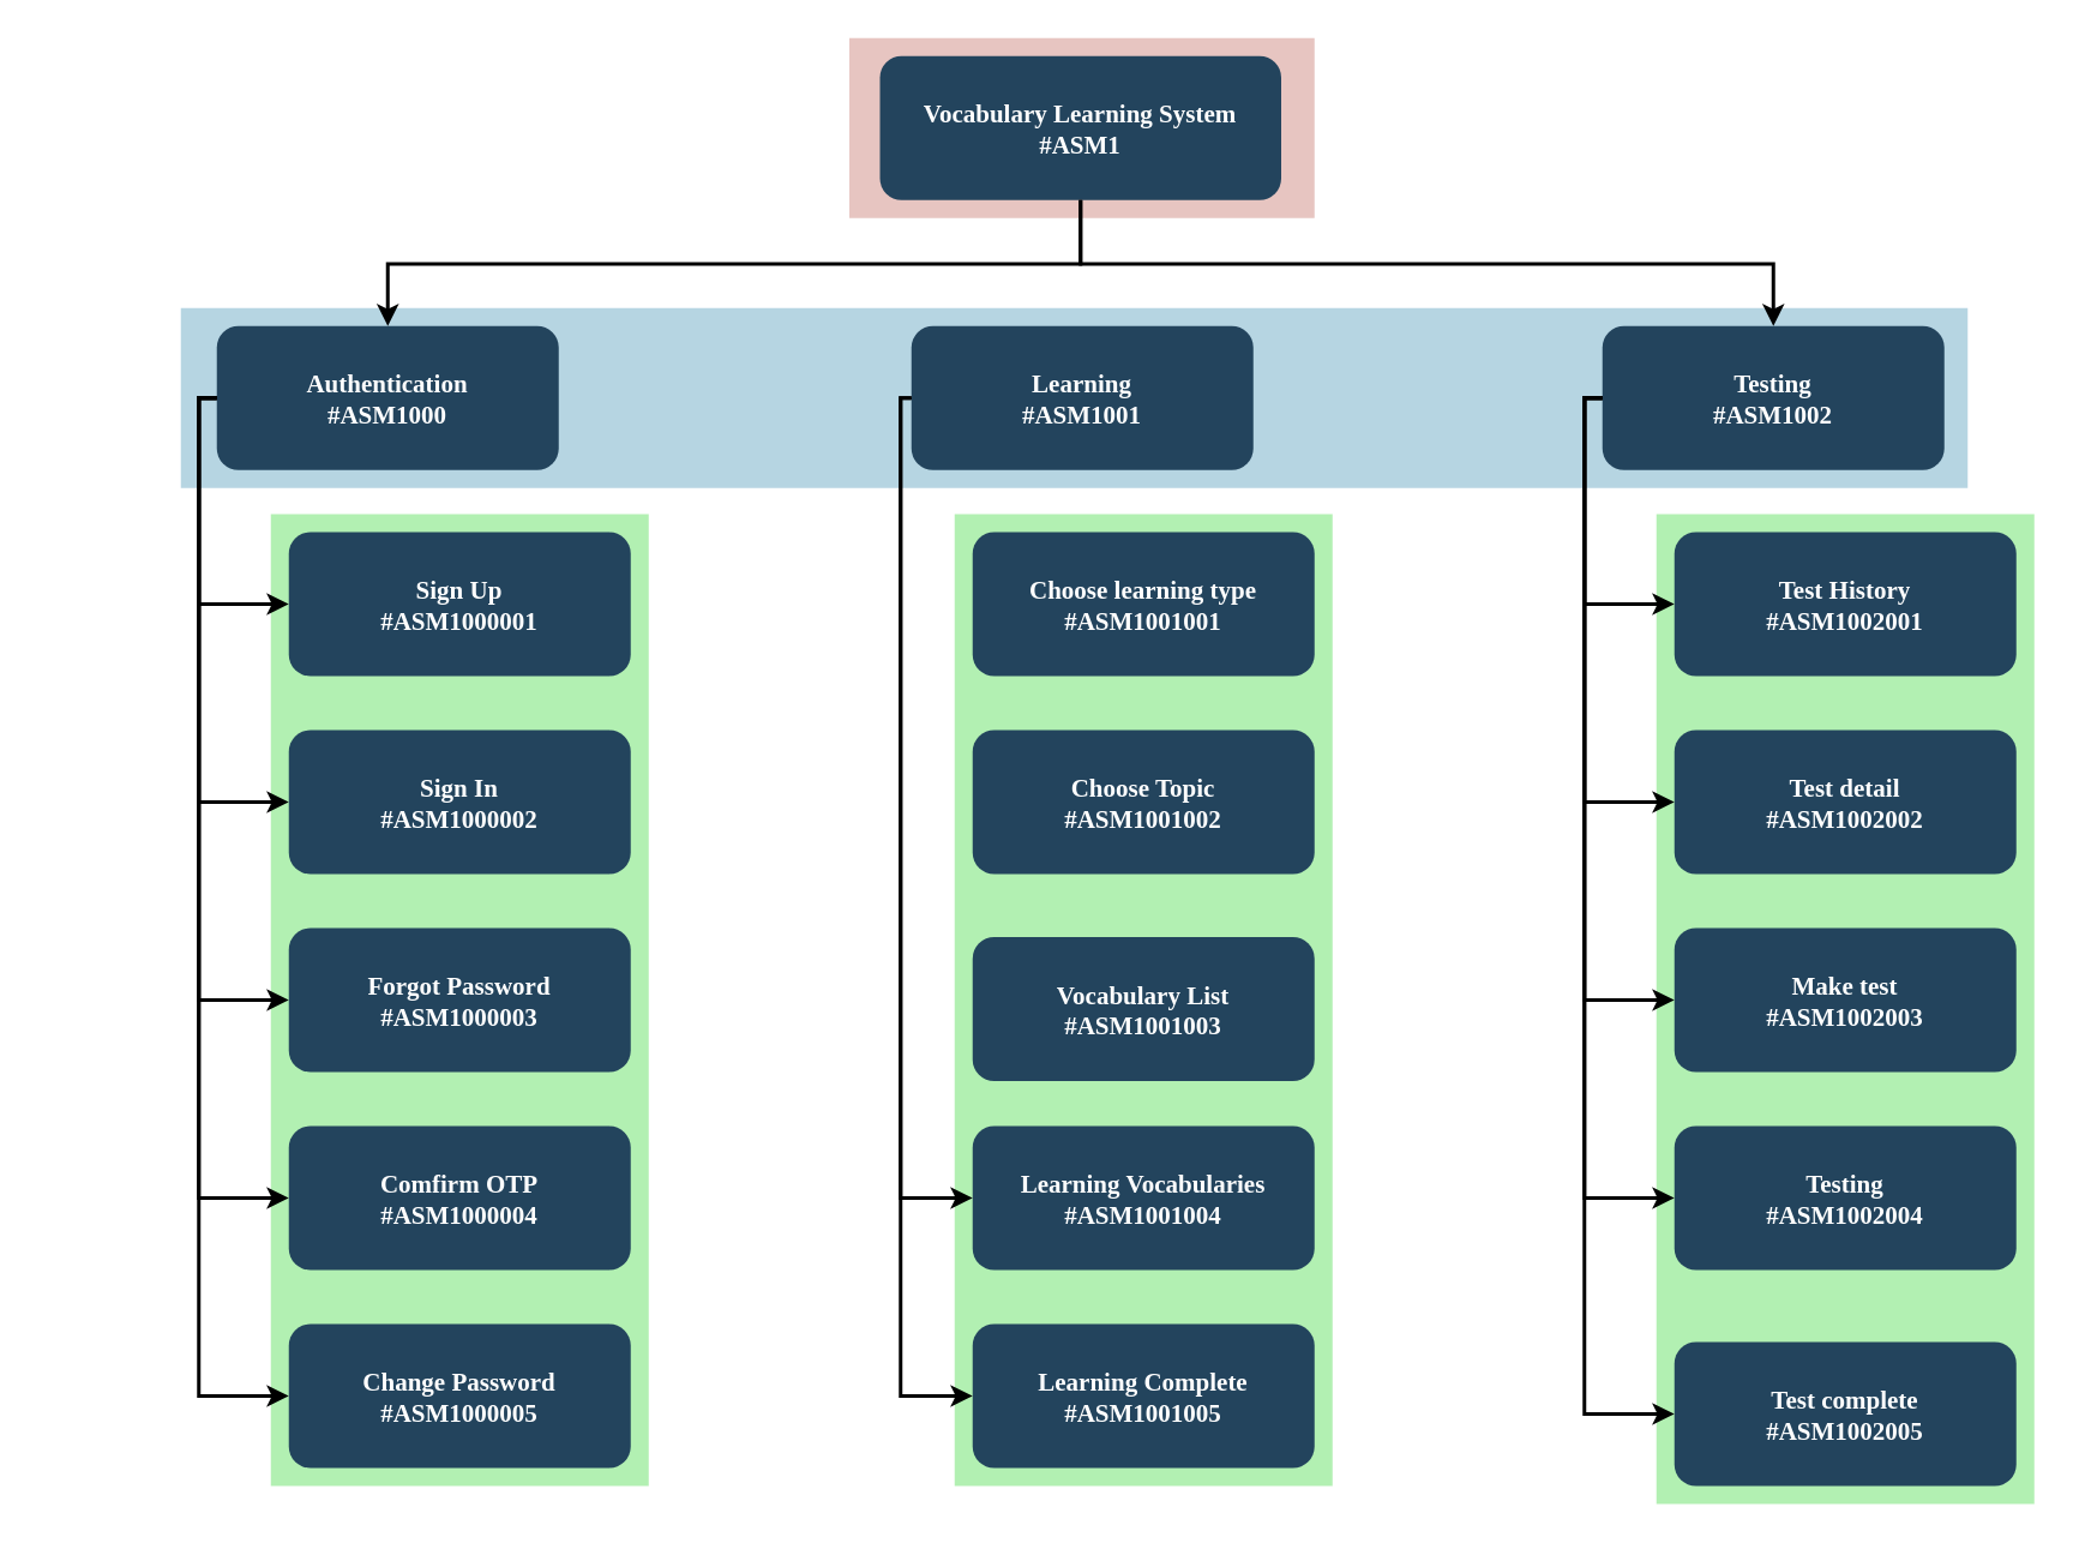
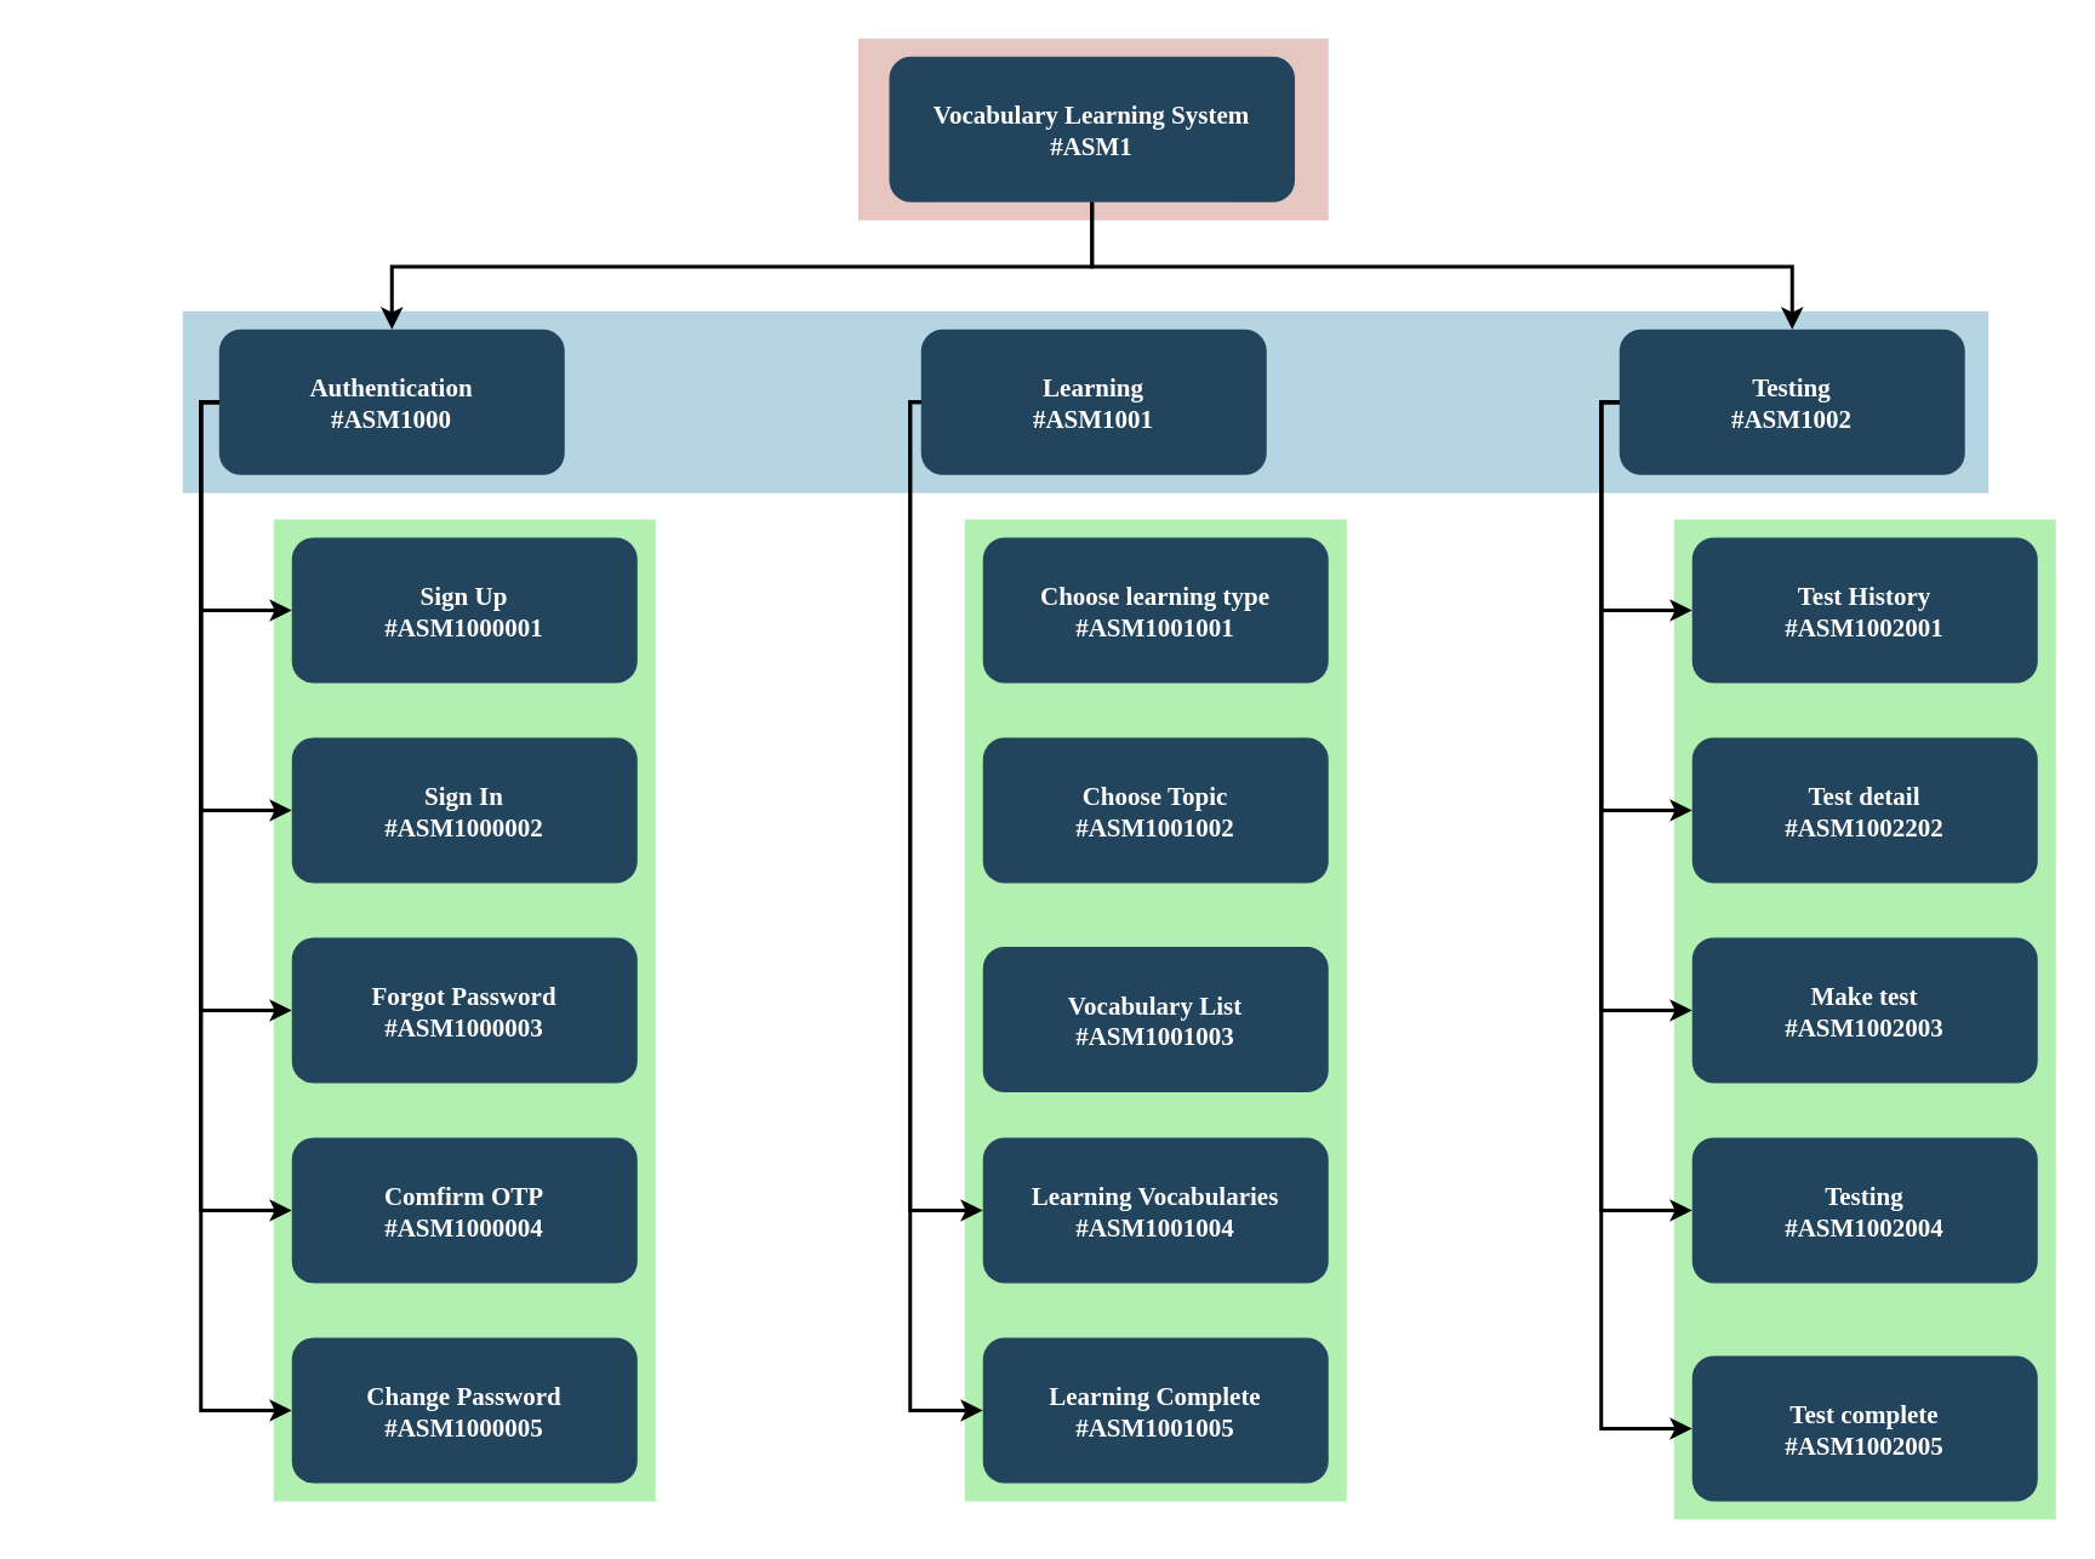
- <mxCell id="29" value="Test detail&#10;#ASM1002002" style="rounded=1;fillColor=#23445D;gradientColor=none;strokeColor=none;fontColor=#FFFFFF;fontStyle=1;fontFamily=Tahoma;fontSize=14" parent="1" vertex="1"><mxGeometry x="930" y="405" width="190" height="80" as="geometry" /></mxCell>
+ <mxCell id="29" value="Test detail&#10;#ASM1002202" style="rounded=1;fillColor=#23445D;gradientColor=none;strokeColor=none;fontColor=#FFFFFF;fontStyle=1;fontFamily=Tahoma;fontSize=14" parent="1" vertex="1"><mxGeometry x="930" y="405" width="190" height="80" as="geometry" /></mxCell>
